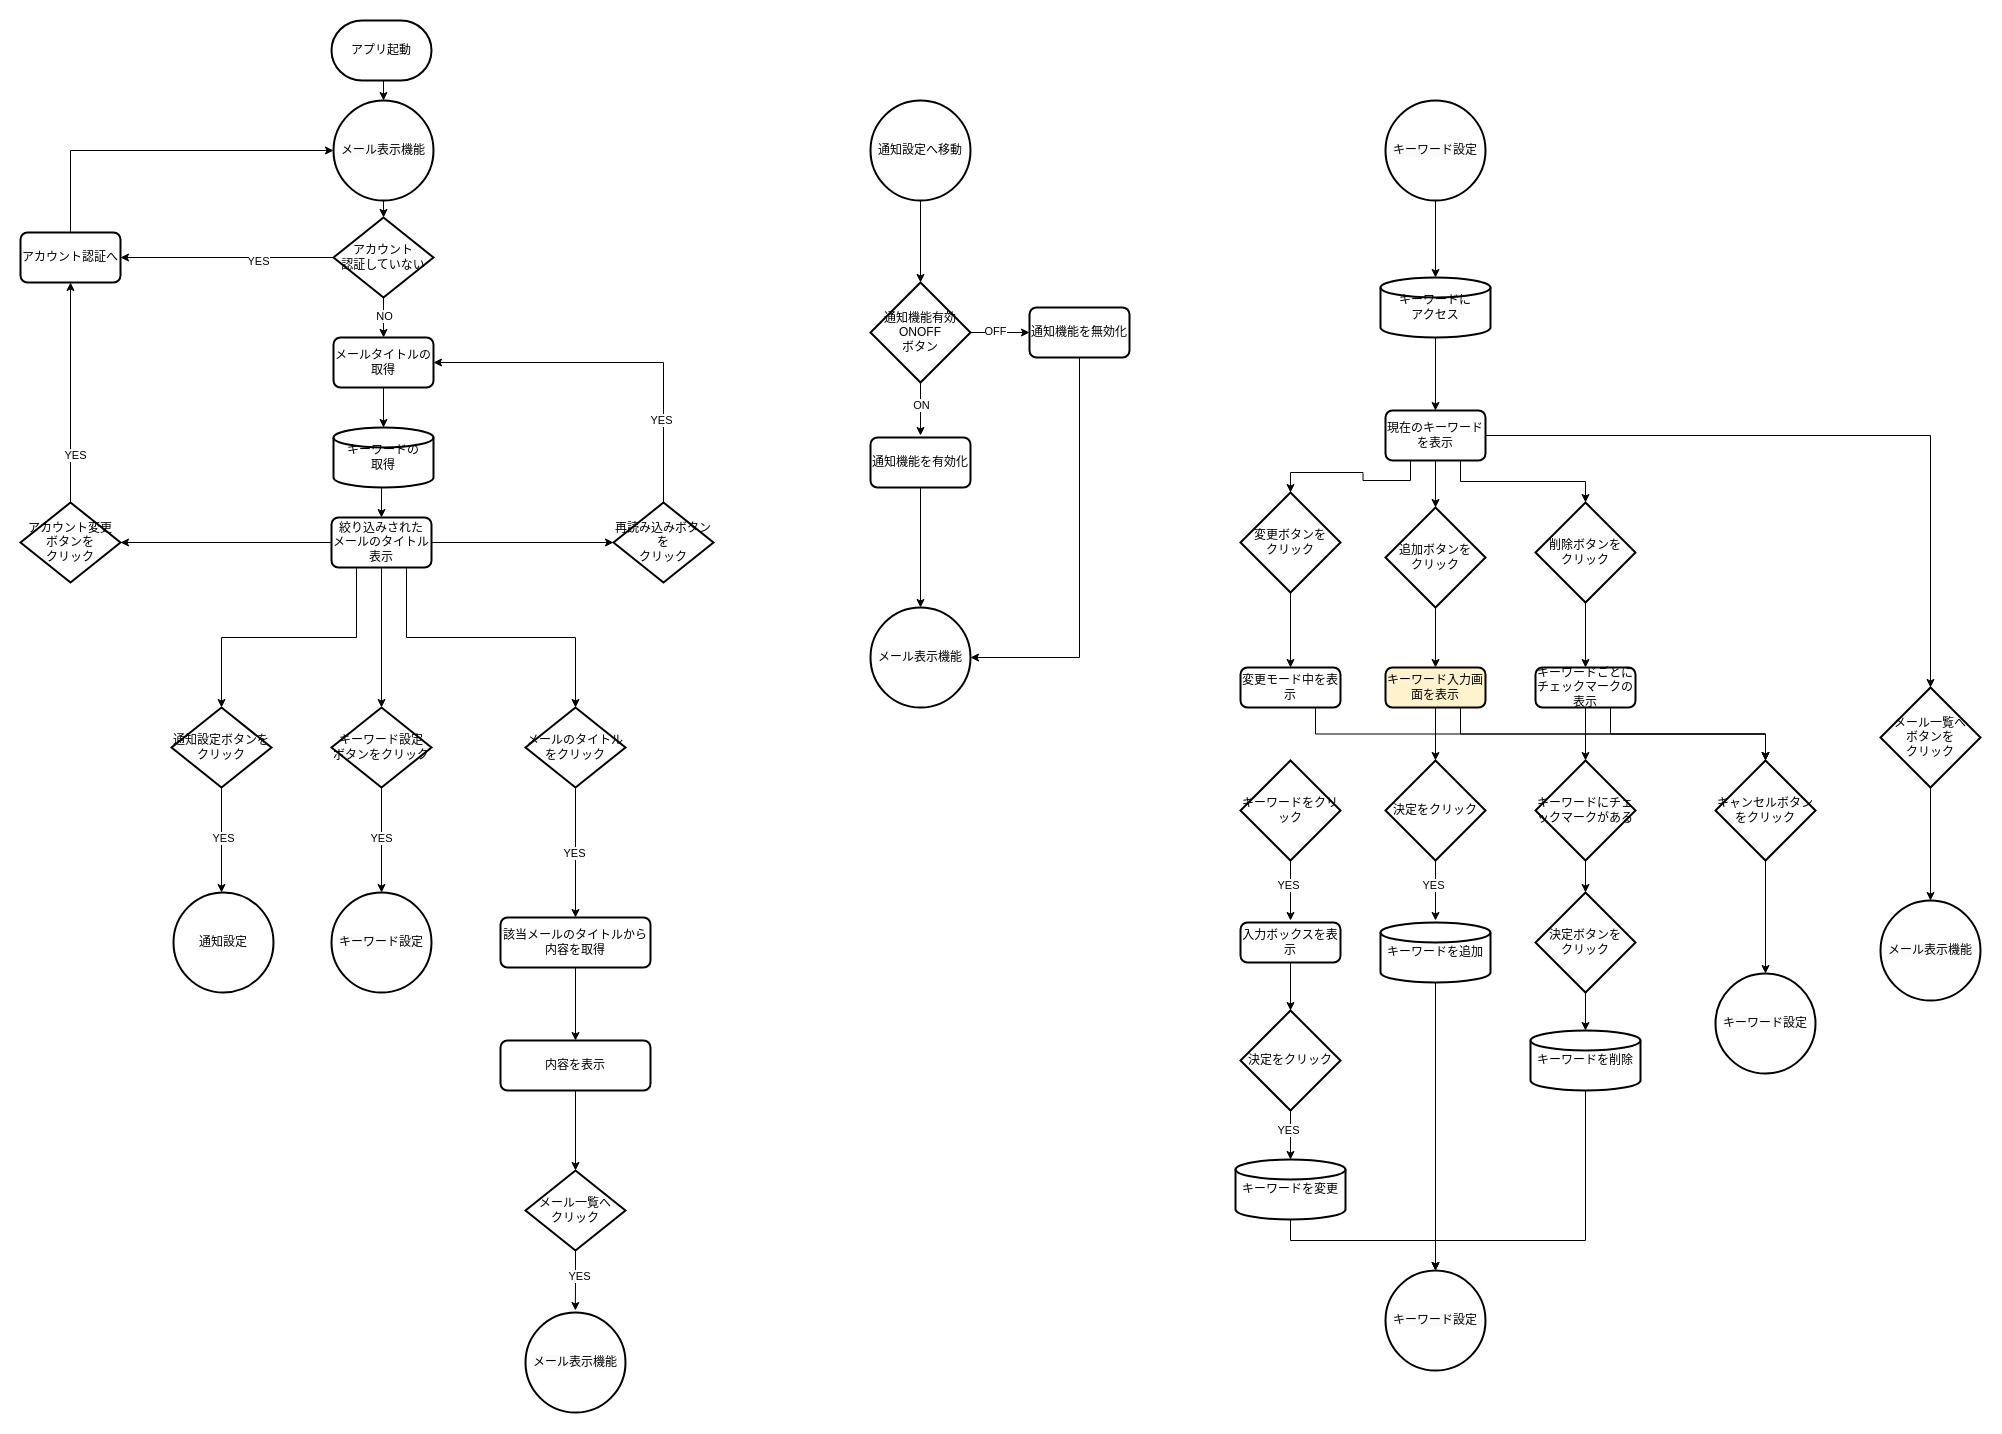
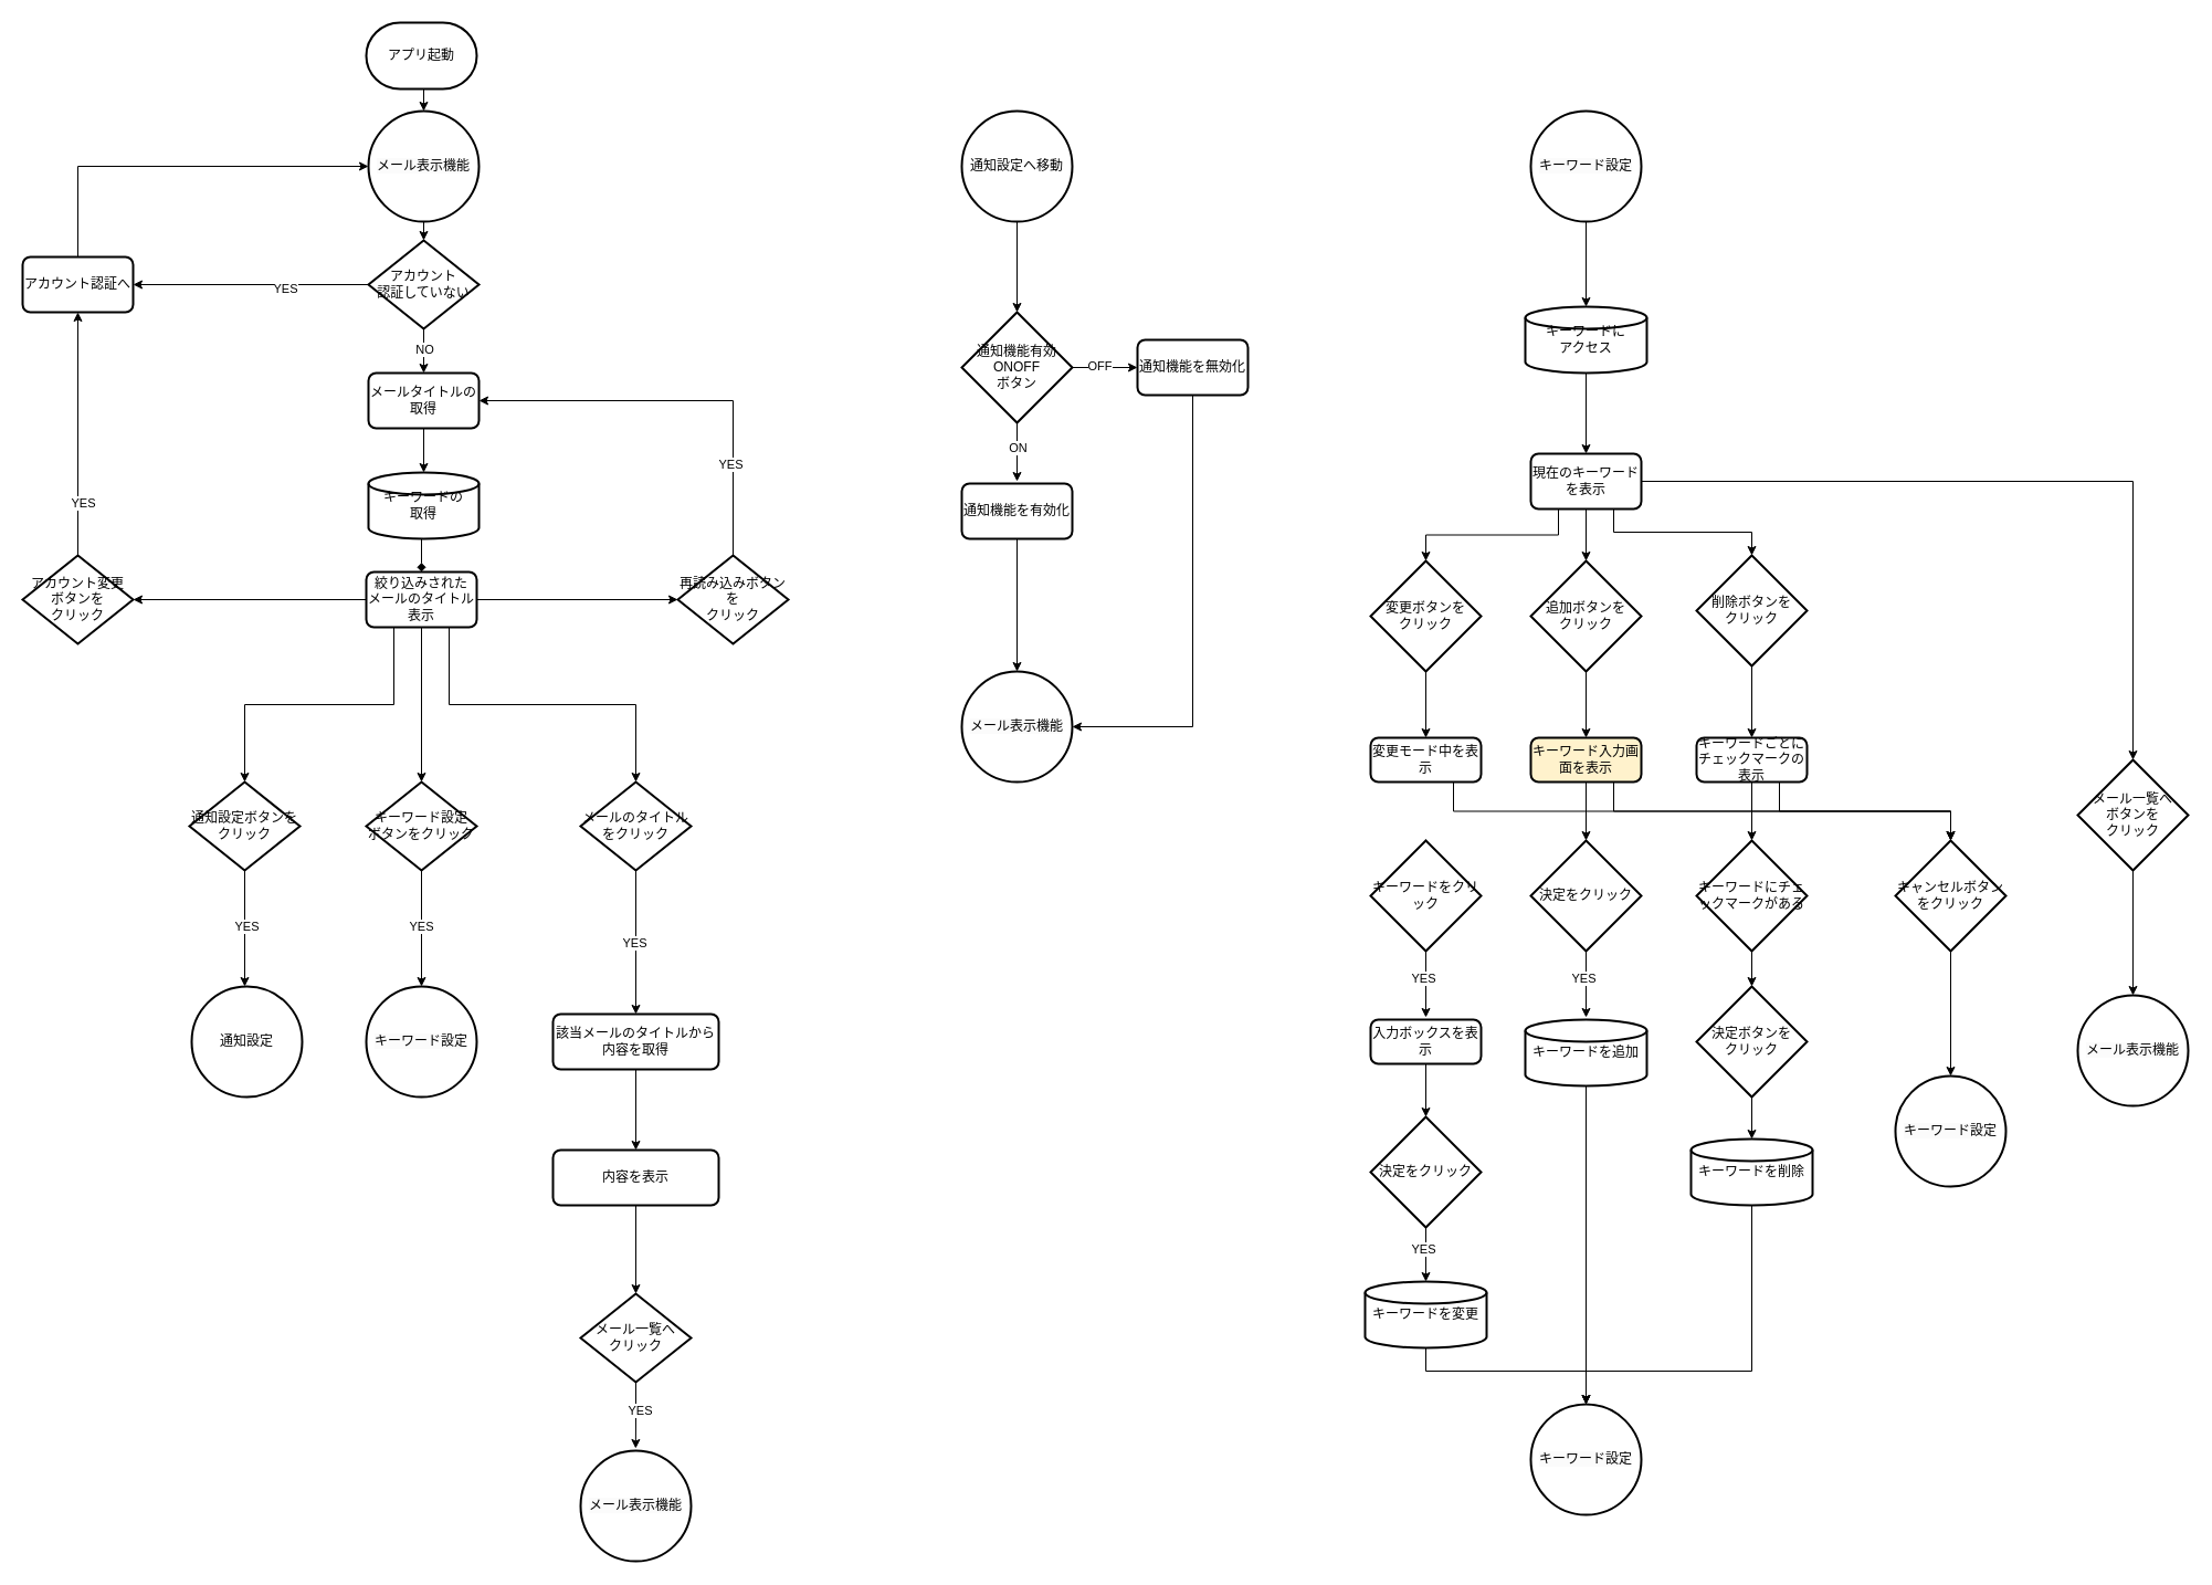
- <mxCell id="23" style="edgeStyle=orthogonalEdgeStyle;rounded=0;orthogonalLoop=1;jettySize=auto;html=1;exitX=0.5;exitY=1;exitDx=0;exitDy=0;exitPerimeter=0;entryX=0.5;entryY=0;entryDx=0;entryDy=0;" edge="1" parent="1" source="24" target="11"><mxGeometry relative="1" as="geometry" /></mxCell>
+ <mxCell id="23" style="edgeStyle=orthogonalEdgeStyle;rounded=0;orthogonalLoop=1;jettySize=auto;html=1;exitX=0.5;exitY=1;exitDx=0;exitDy=0;exitPerimeter=0;entryX=0.5;entryY=0;entryDx=0;entryDy=0;endArrow=diamond;" edge="1" parent="1" source="24" target="11"><mxGeometry relative="1" as="geometry" /></mxCell>
- <mxCell id="77" value="変更ボタンを&lt;br&gt;クリック" style="strokeWidth=2;html=1;shape=mxgraph.flowchart.decision;whiteSpace=wrap;" vertex="1" parent="1"><mxGeometry x="1240" y="492" width="100" height="100" as="geometry" /></mxCell>
+ <mxCell id="77" value="変更ボタンを&lt;br&gt;クリック" style="strokeWidth=2;html=1;shape=mxgraph.flowchart.decision;whiteSpace=wrap;" vertex="1" parent="1"><mxGeometry x="1240" y="507" width="100" height="100" as="geometry" /></mxCell>
